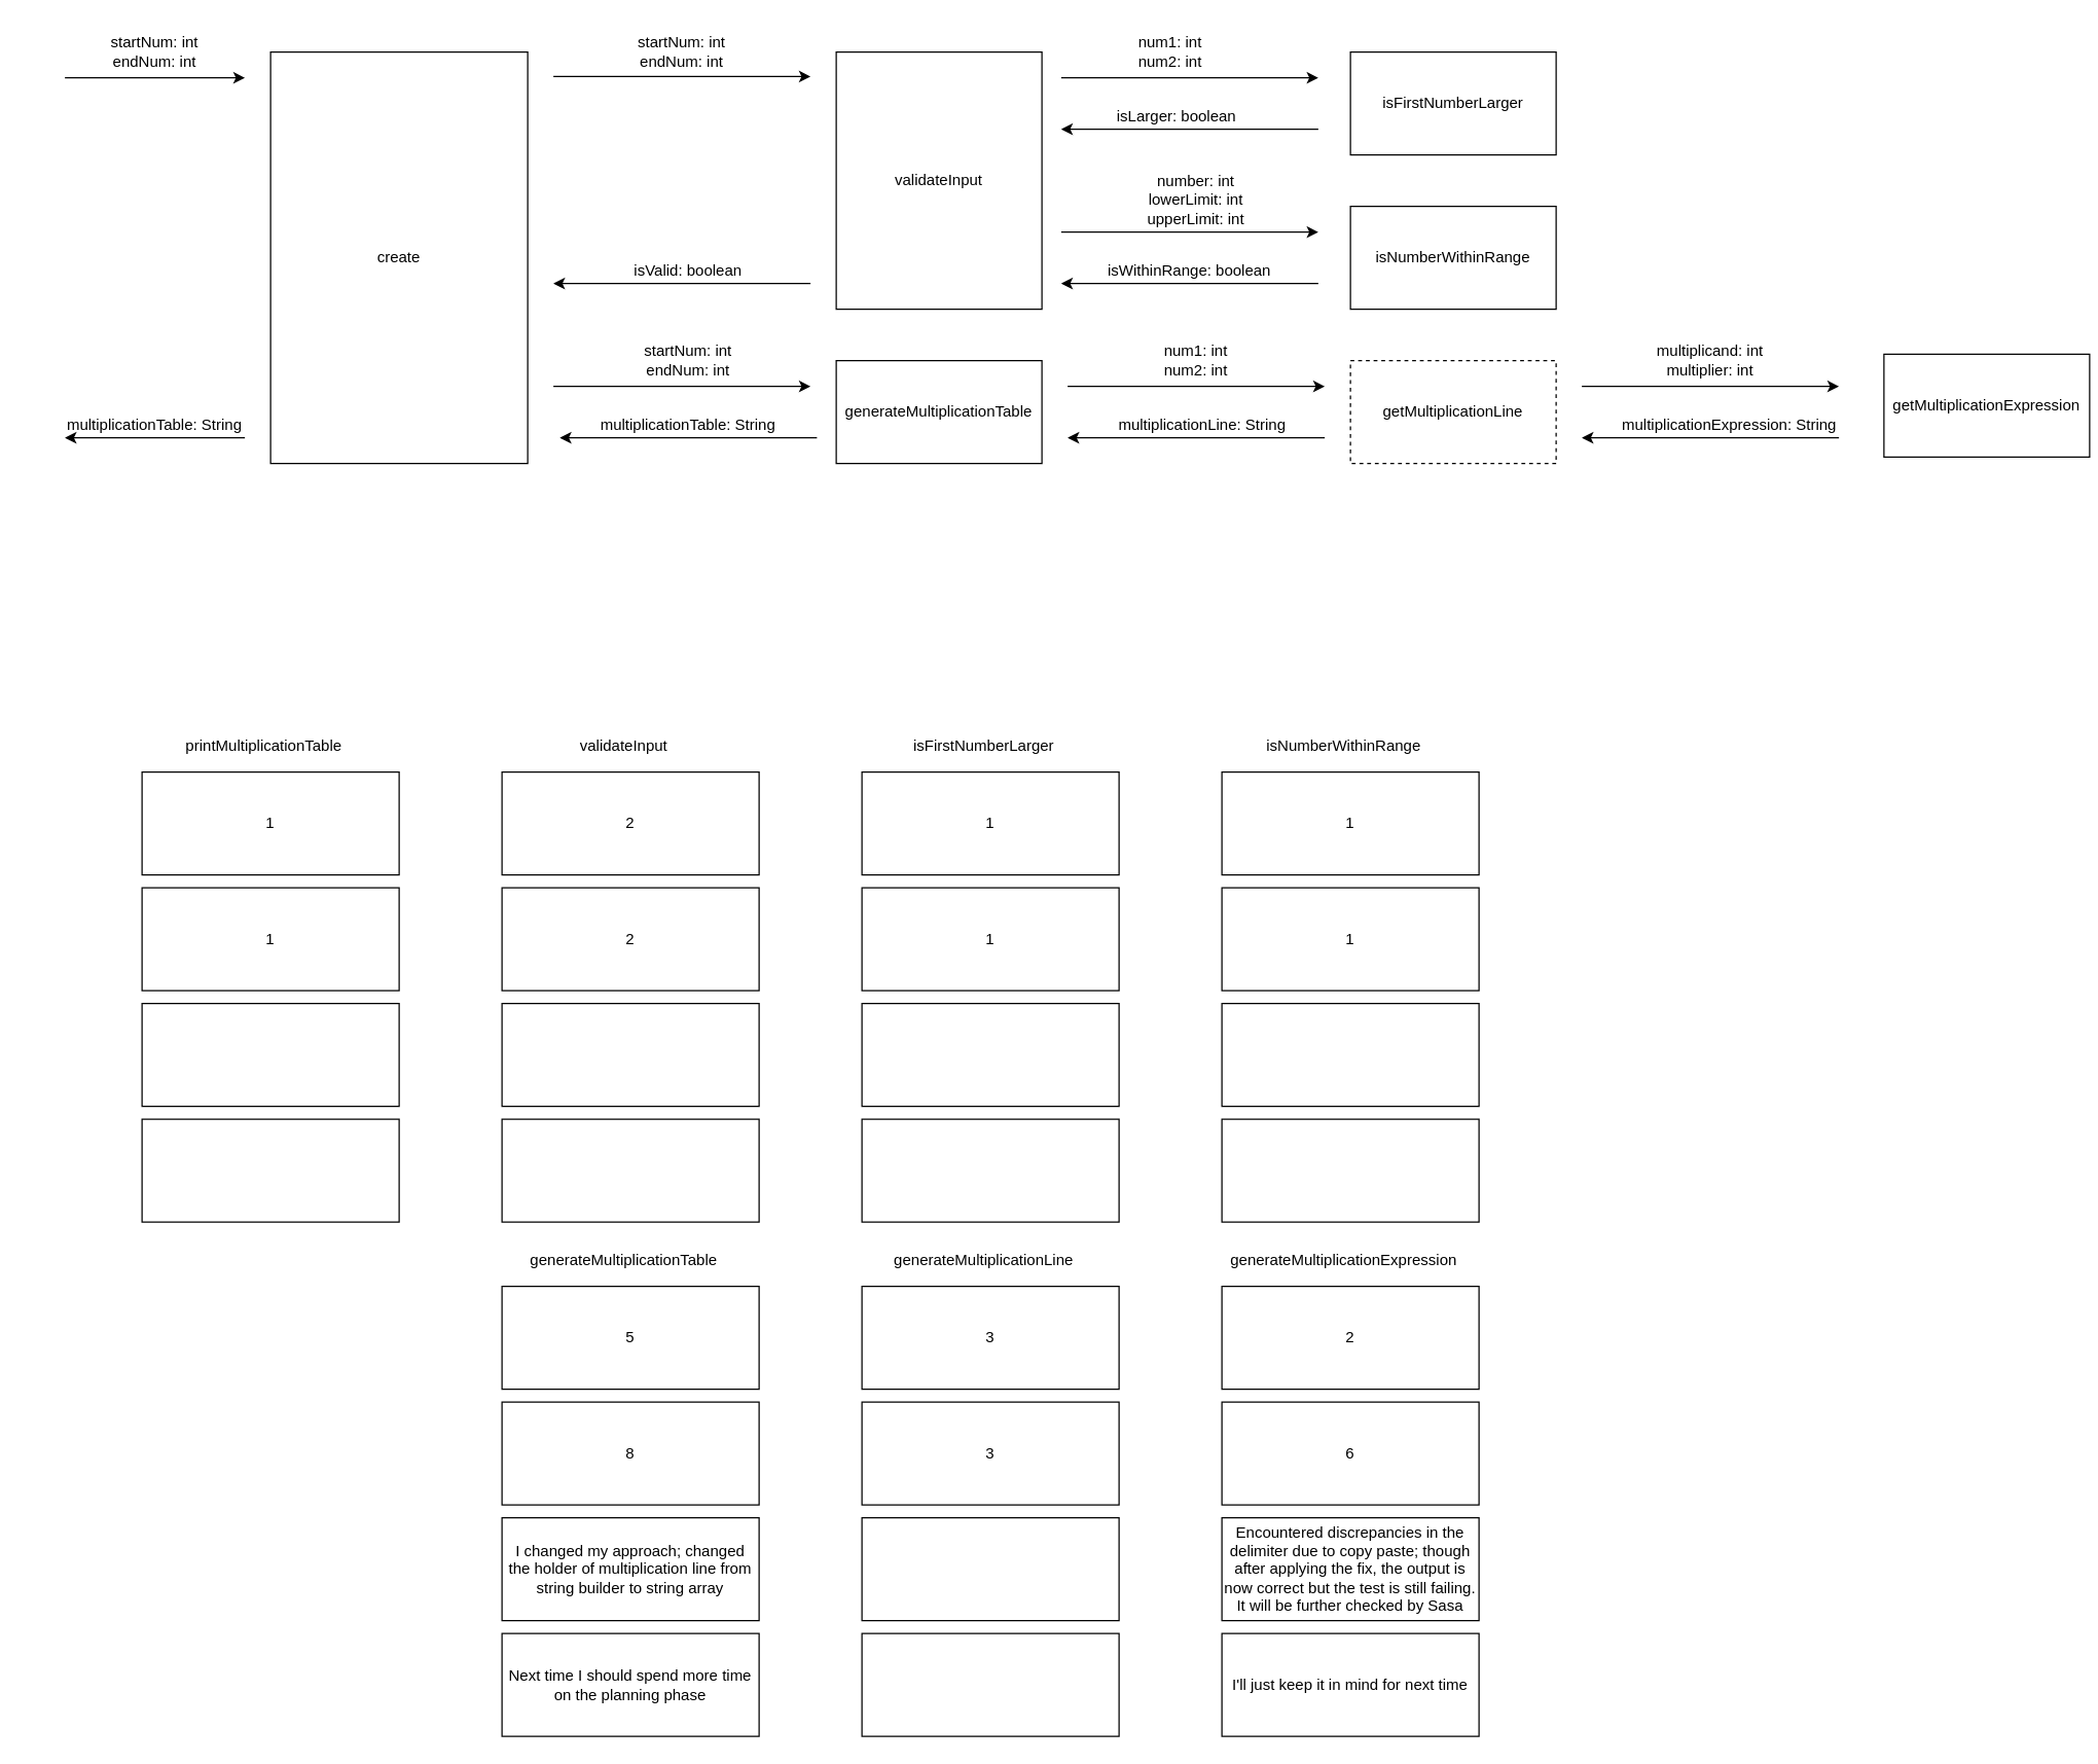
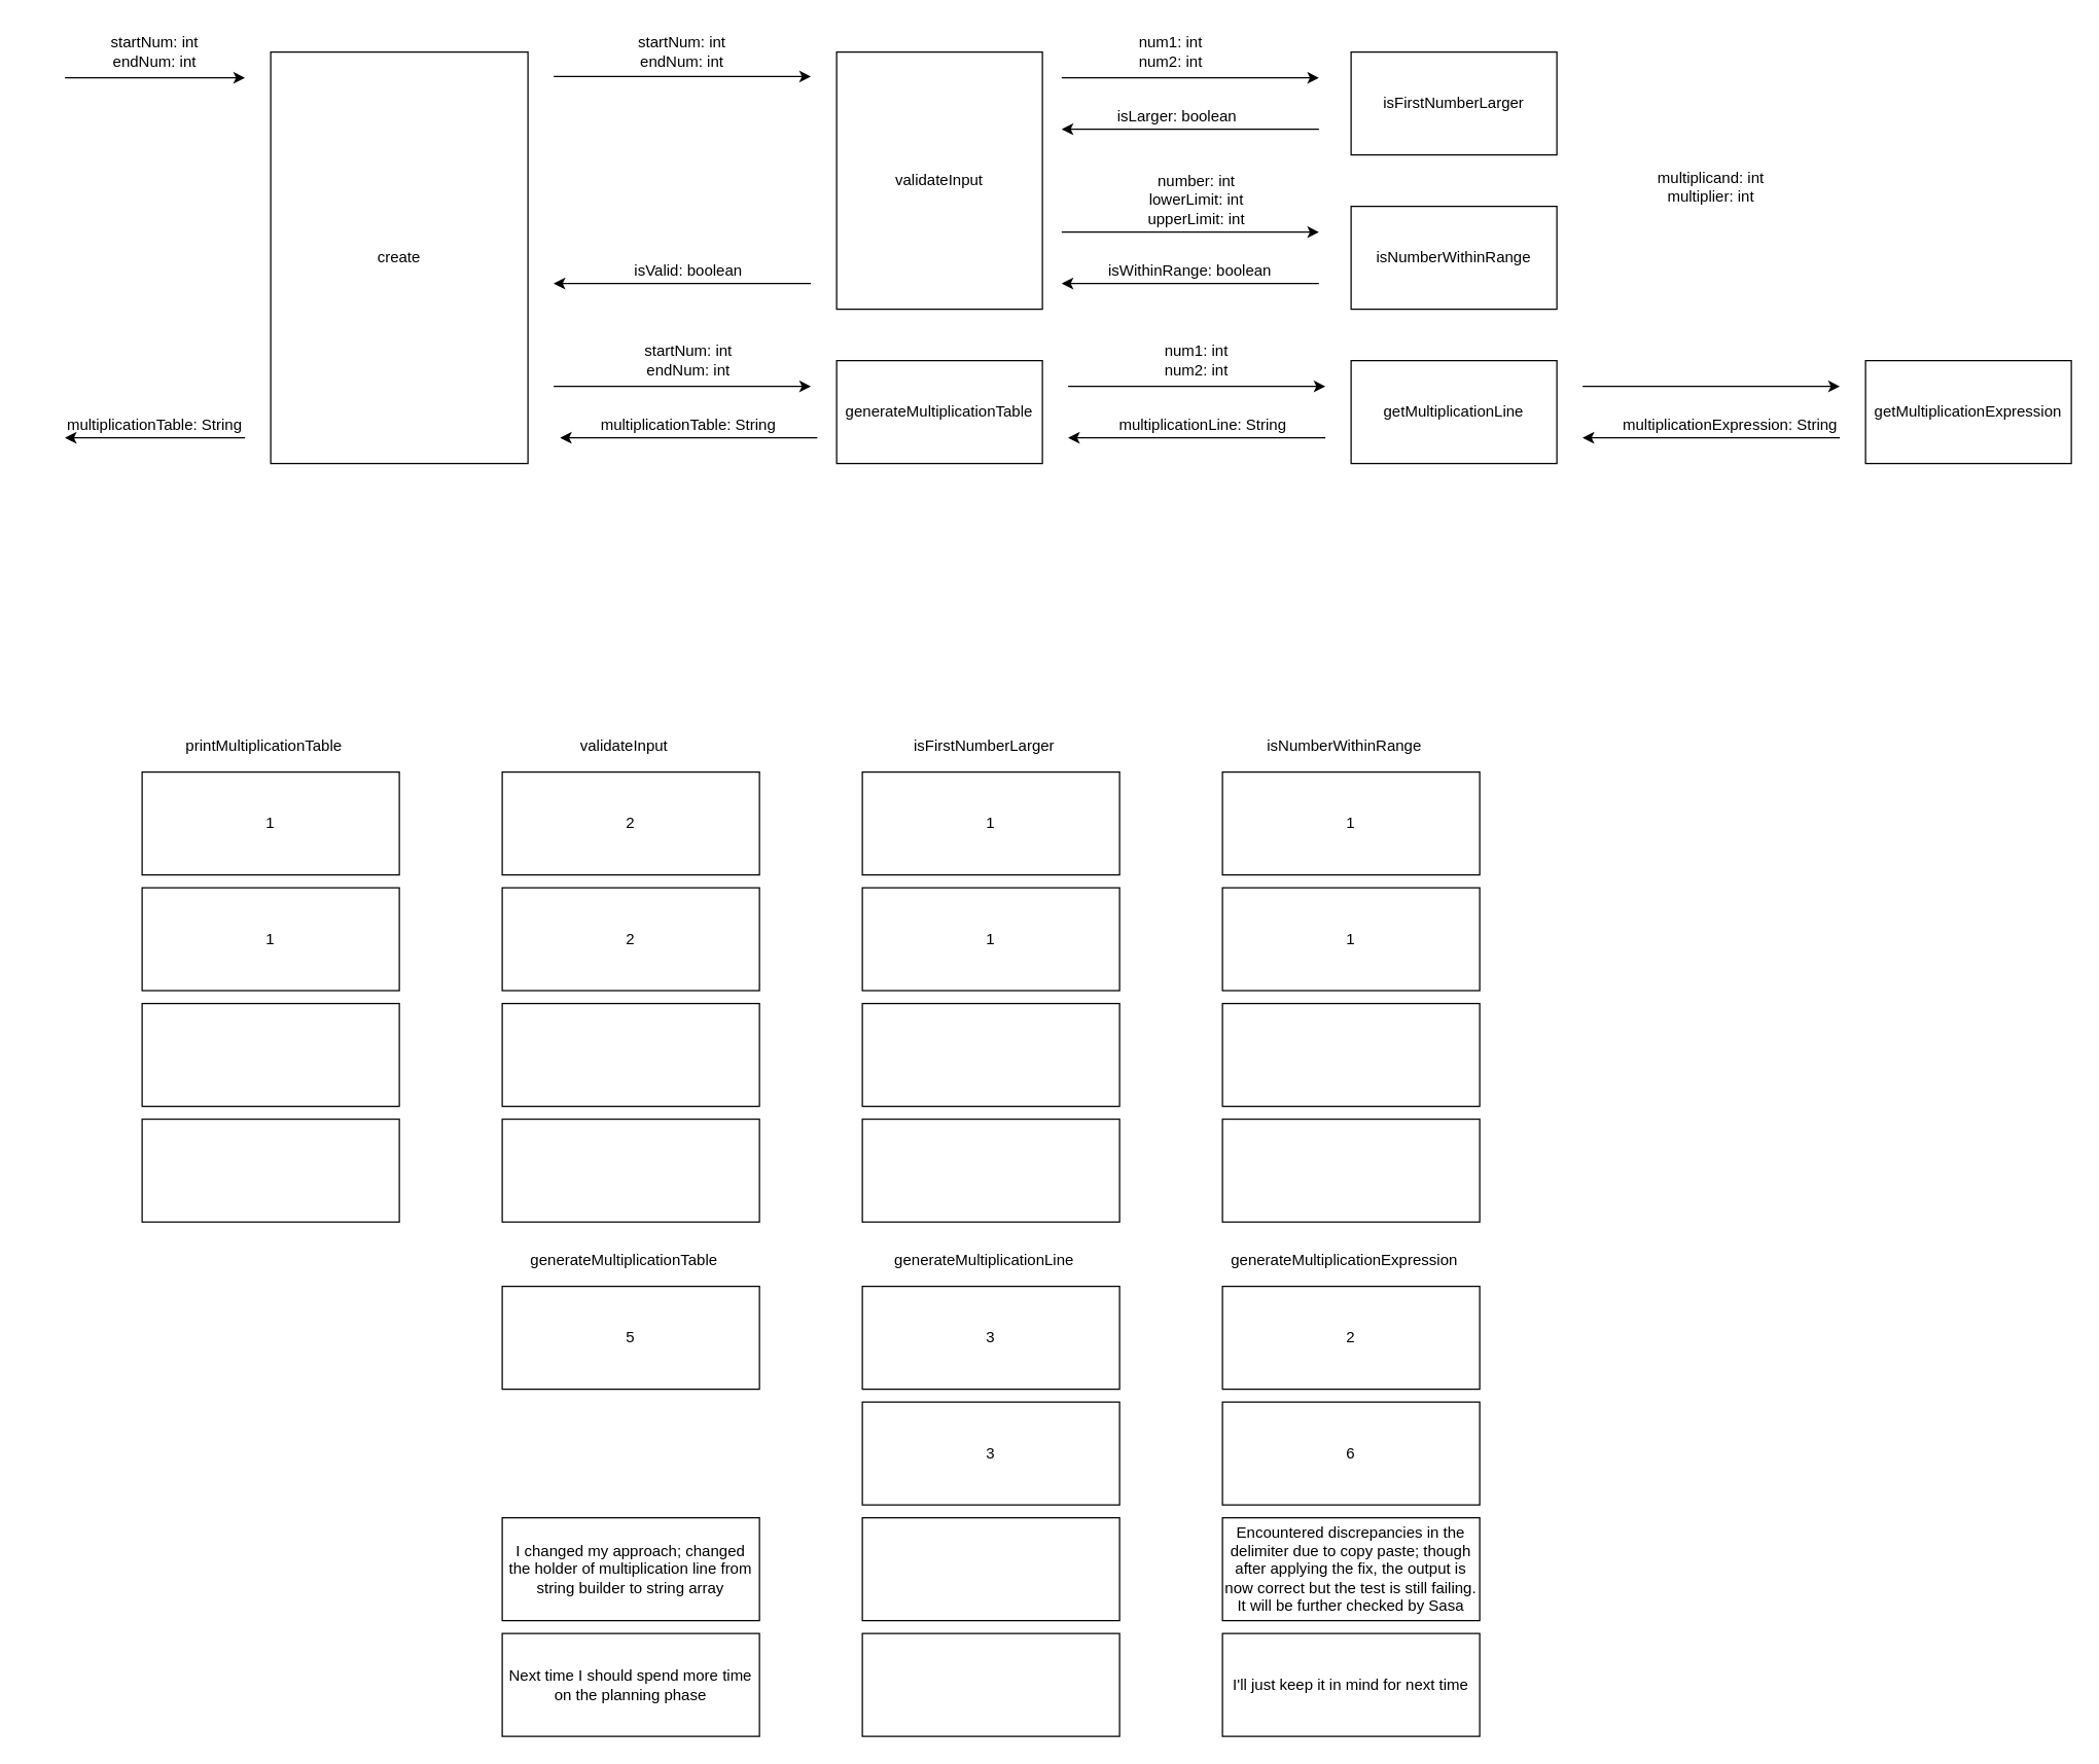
- <mxCell id="35" value="multiplicand: int&lt;br&gt;multiplier: int" style="text;html=1;strokeColor=none;fillColor=none;align=center;verticalAlign=middle;whiteSpace=wrap;rounded=0;fontStyle=0" vertex="1" parent="1"><mxGeometry x="1255" y="260" width="150" height="40" as="geometry" /></mxCell>
+ <mxCell id="35" value="multiplicand: int&lt;br&gt;multiplier: int" style="text;html=1;strokeColor=none;fillColor=none;align=center;verticalAlign=middle;whiteSpace=wrap;rounded=0;fontStyle=0" vertex="1" parent="1"><mxGeometry x="1255" y="125" width="150" height="40" as="geometry" /></mxCell>
- <mxCell id="33" value="getMultiplicationExpression" style="rounded=0;whiteSpace=wrap;html=1;fontStyle=0" vertex="1" parent="1"><mxGeometry x="1465" y="275" width="160" height="80" as="geometry" /></mxCell>
+ <mxCell id="33" value="getMultiplicationExpression" style="rounded=0;whiteSpace=wrap;html=1;fontStyle=0" vertex="1" parent="1"><mxGeometry x="1450" y="280" width="160" height="80" as="geometry" /></mxCell>
- <mxCell id="22" value="getMultiplicationLine" style="rounded=0;whiteSpace=wrap;html=1;dashed=1;" vertex="1" parent="1"><mxGeometry x="1050" y="280" width="160" height="80" as="geometry" /></mxCell>
+ <mxCell id="22" value="getMultiplicationLine" style="rounded=0;whiteSpace=wrap;html=1;" vertex="1" parent="1"><mxGeometry x="1050" y="280" width="160" height="80" as="geometry" /></mxCell>
- <mxCell id="49" value="8" style="rounded=0;whiteSpace=wrap;html=1;" vertex="1" parent="1"><mxGeometry x="390" y="1090" width="200" height="80" as="geometry" /></mxCell>
